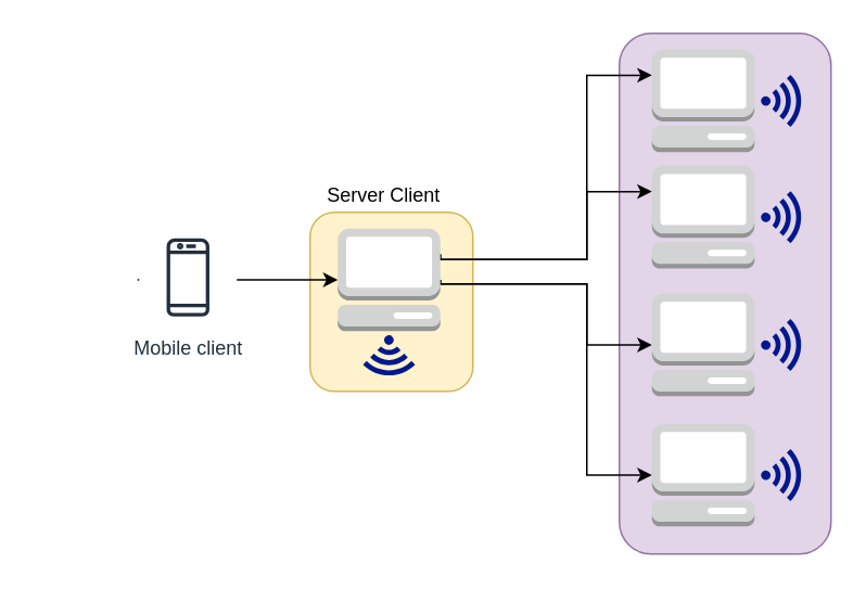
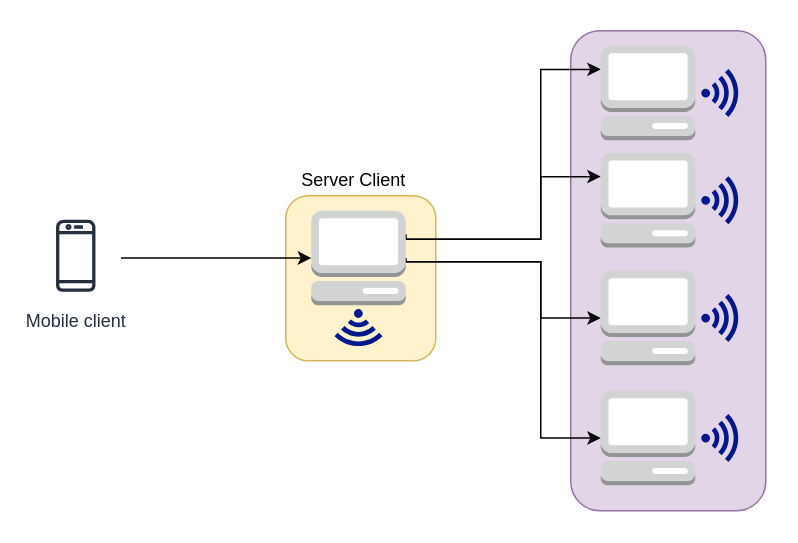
- <mxCell id="11" value="Mobile client" style="outlineConnect=0;fontColor=#232F3E;gradientColor=none;strokeColor=#232F3E;fillColor=#ffffff;dashed=0;verticalLabelPosition=bottom;verticalAlign=top;align=center;html=1;fontSize=12;fontStyle=0;aspect=fixed;shape=mxgraph.aws4.resourceIcon;resIcon=mxgraph.aws4.mobile_client;" vertex="1" parent="1"><mxGeometry x="85" y="140" width="60" height="60" as="geometry" /></mxCell>
+ <mxCell id="11" value="Mobile client" style="outlineConnect=0;fontColor=#232F3E;gradientColor=none;strokeColor=#232F3E;fillColor=#ffffff;dashed=0;verticalLabelPosition=bottom;verticalAlign=top;align=center;html=1;fontSize=12;fontStyle=0;aspect=fixed;shape=mxgraph.aws4.resourceIcon;resIcon=mxgraph.aws4.mobile_client;" vertex="1" parent="1"><mxGeometry x="20" y="140" width="60" height="60" as="geometry" /></mxCell>
